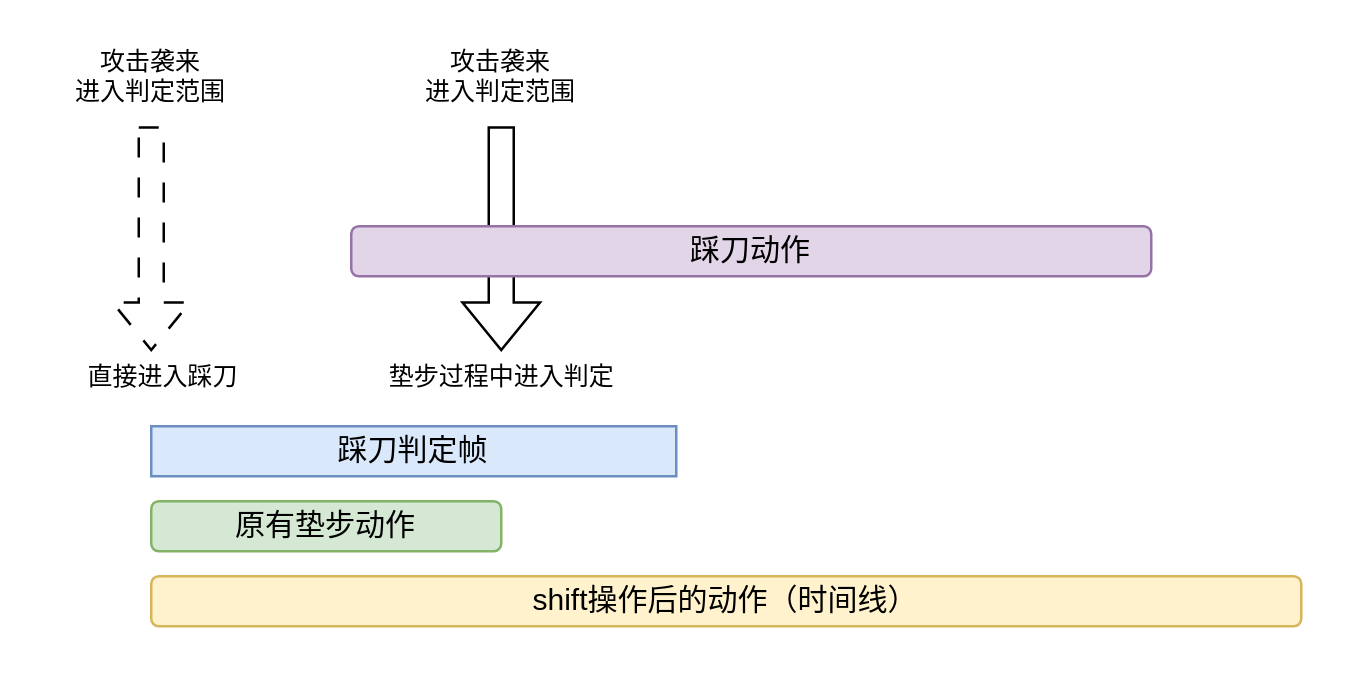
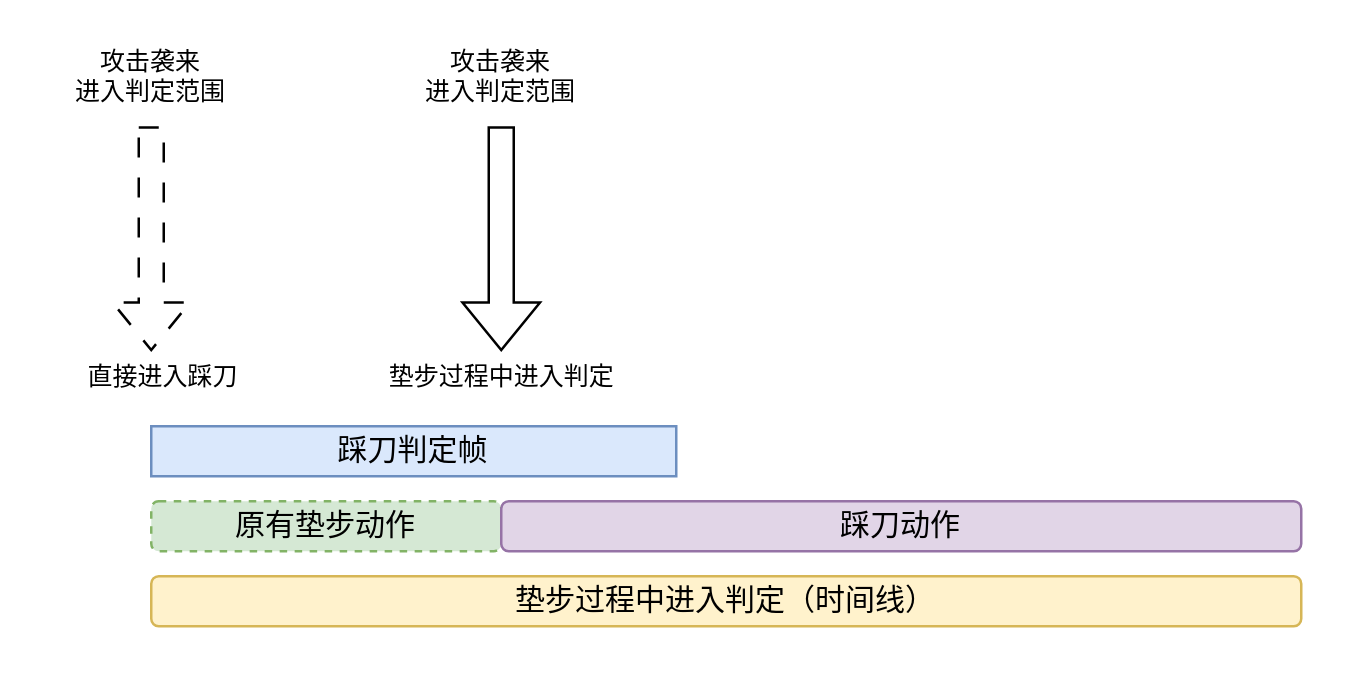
- <mxCell id="11" value="踩刀动作" style="rounded=1;whiteSpace=wrap;html=1;fillColor=#e1d5e7;strokeColor=#9673a6;" vertex="1" parent="1"><mxGeometry x="140" y="90" width="320" height="20" as="geometry" /></mxCell>
+ <mxCell id="11" value="踩刀动作" style="rounded=1;whiteSpace=wrap;html=1;fillColor=#e1d5e7;strokeColor=#9673a6;" vertex="1" parent="1"><mxGeometry x="200" y="200" width="320" height="20" as="geometry" /></mxCell>
- <mxCell id="10" value="原有垫步动作" style="rounded=1;whiteSpace=wrap;html=1;fillColor=#d5e8d4;strokeColor=#82b366;" vertex="1" parent="1"><mxGeometry x="60" y="200" width="140" height="20" as="geometry" /></mxCell>
+ <mxCell id="10" value="原有垫步动作" style="rounded=1;whiteSpace=wrap;html=1;fillColor=#d5e8d4;strokeColor=#82b366;dashed=1;" vertex="1" parent="1"><mxGeometry x="60" y="200" width="140" height="20" as="geometry" /></mxCell>
- <mxCell id="2" value="shift操作后的动作（时间线）" style="rounded=1;whiteSpace=wrap;html=1;fillColor=#fff2cc;strokeColor=#d6b656;" parent="1" vertex="1"><mxGeometry x="60" y="230" width="460" height="20" as="geometry" /></mxCell>
+ <mxCell id="2" value="垫步过程中进入判定（时间线）" style="rounded=1;whiteSpace=wrap;html=1;fillColor=#fff2cc;strokeColor=#d6b656;" parent="1" vertex="1"><mxGeometry x="60" y="230" width="460" height="20" as="geometry" /></mxCell>
